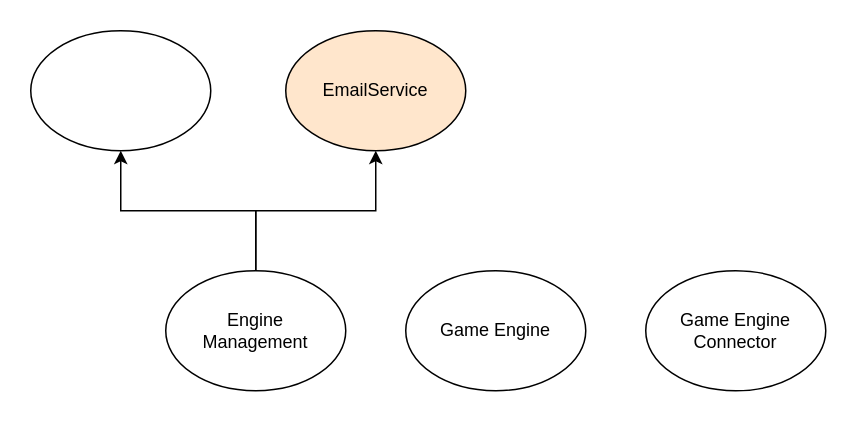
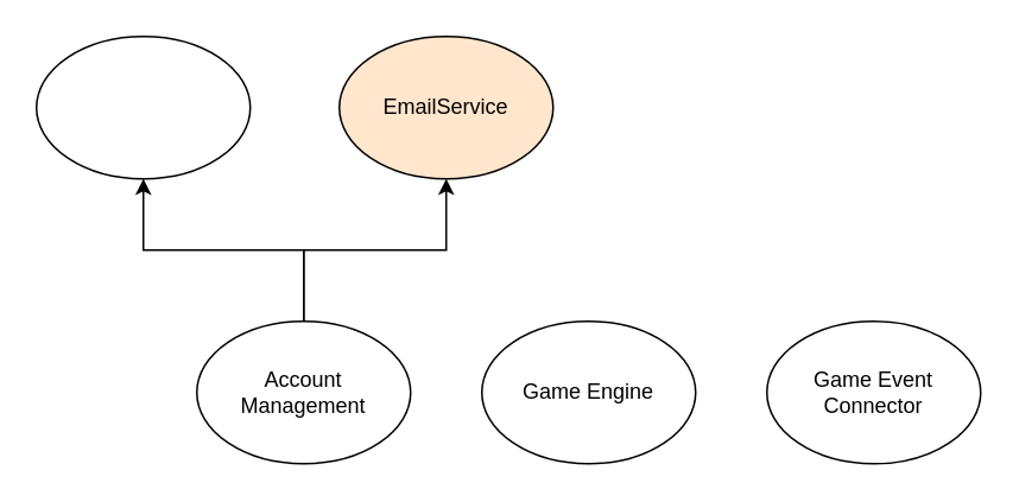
- <mxCell id="4" value="Engine&lt;br&gt;Management" style="ellipse;whiteSpace=wrap;html=1;" parent="1" vertex="1"><mxGeometry x="110" y="180" width="120" height="80" as="geometry" /></mxCell>
+ <mxCell id="4" value="Account&lt;br&gt;Management" style="ellipse;whiteSpace=wrap;html=1;" parent="1" vertex="1"><mxGeometry x="110" y="180" width="120" height="80" as="geometry" /></mxCell>
- <mxCell id="8" value="Game Engine&lt;br&gt;Connector" style="ellipse;whiteSpace=wrap;html=1;" vertex="1" parent="1"><mxGeometry x="430" y="180" width="120" height="80" as="geometry" /></mxCell>
+ <mxCell id="8" value="Game Event&lt;br&gt;Connector" style="ellipse;whiteSpace=wrap;html=1;" vertex="1" parent="1"><mxGeometry x="430" y="180" width="120" height="80" as="geometry" /></mxCell>
